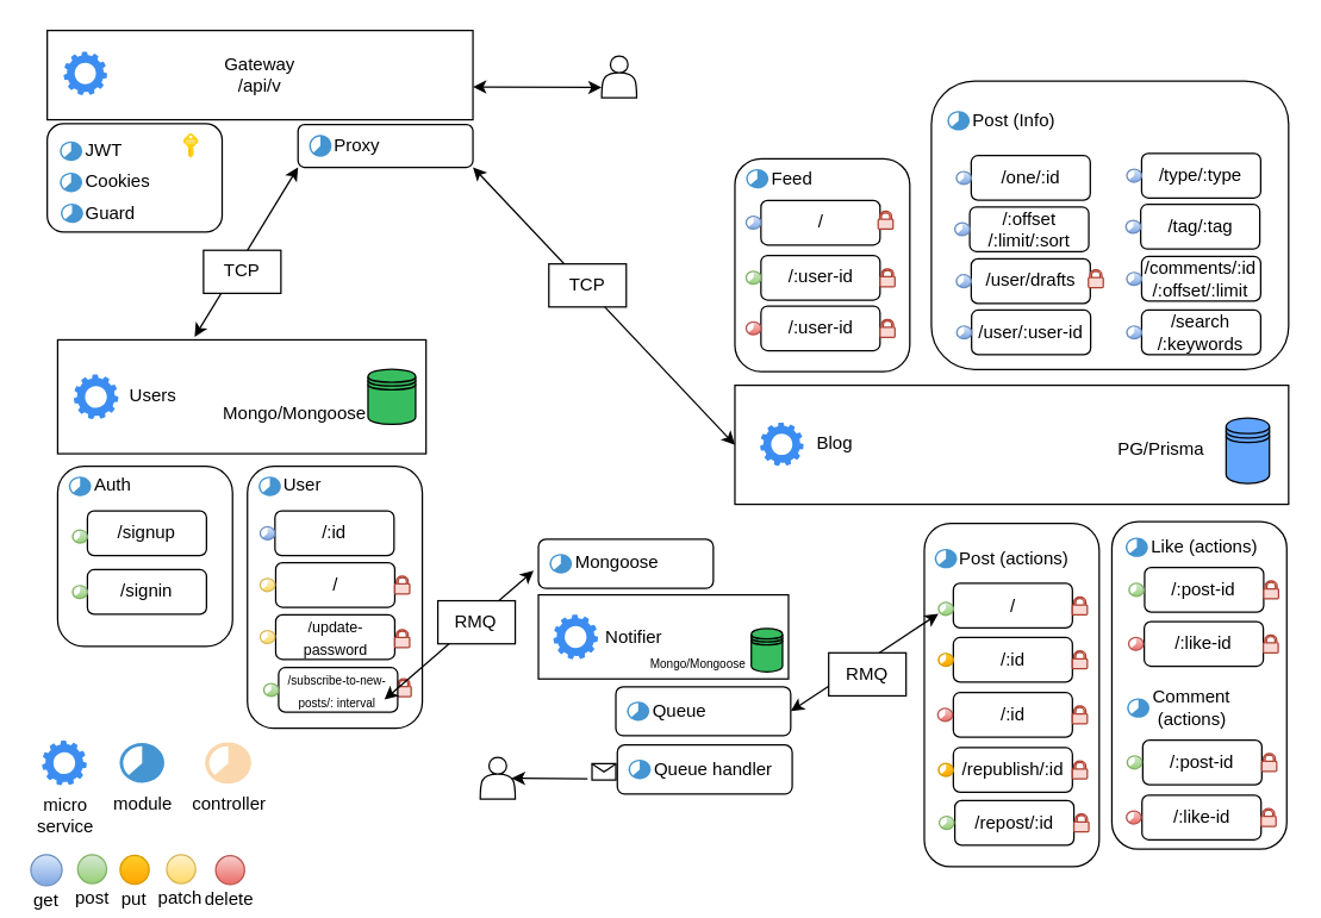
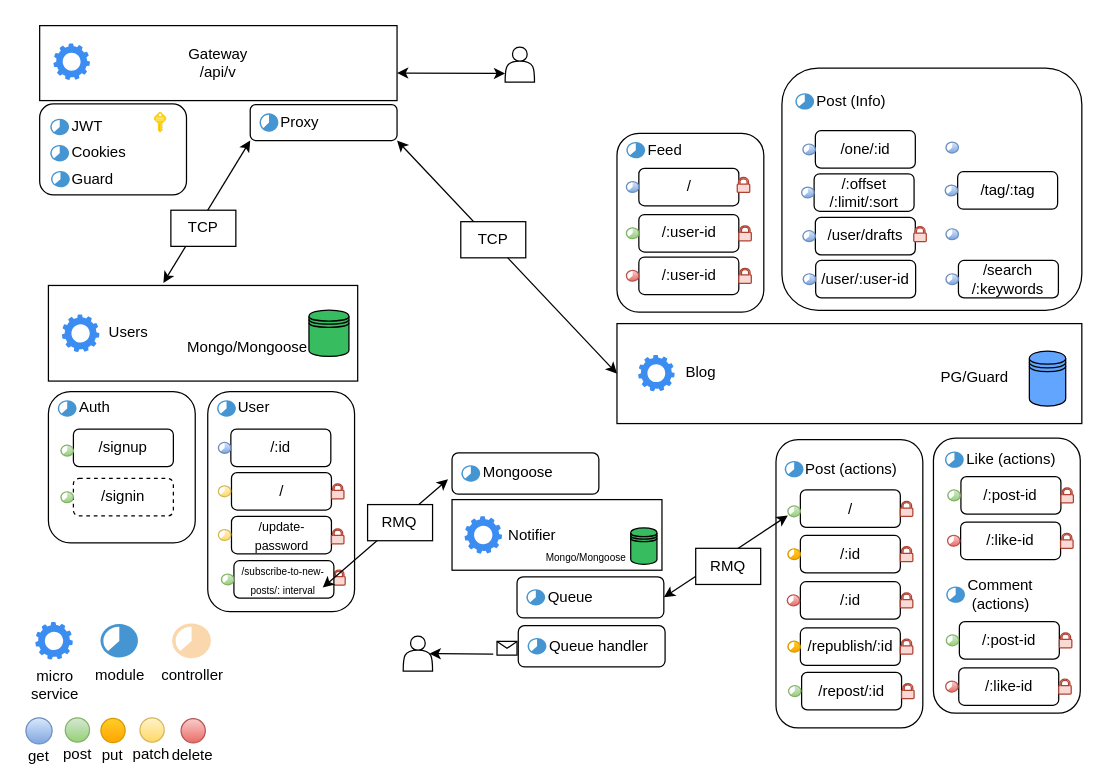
- <mxCell id="47" value="/type/:type" style="rounded=1;whiteSpace=wrap;html=1;movable=1;resizable=1;rotatable=1;deletable=1;editable=1;locked=0;connectable=1;" parent="1" vertex="1"><mxGeometry x="766.25" y="102.58" width="80" height="30" as="geometry" /></mxCell>
- <mxCell id="82" value="/comments/:id&lt;br&gt;/:offset/:limit" style="rounded=1;whiteSpace=wrap;html=1;movable=1;resizable=1;rotatable=1;deletable=1;editable=1;locked=0;connectable=1;" parent="1" vertex="1"><mxGeometry x="766.25" y="171.93" width="80" height="30" as="geometry" /></mxCell>
- <mxCell id="10" value="PG/Prisma" style="text;html=1;align=center;verticalAlign=middle;resizable=1;points=[];autosize=1;strokeColor=none;fillColor=none;movable=1;rotatable=1;deletable=1;editable=1;locked=0;connectable=1;" parent="6" vertex="1"><mxGeometry x="242" y="27.5" width="88" height="33" as="geometry" /></mxCell>
+ <mxCell id="10" value="PG/Guard" style="text;html=1;align=center;verticalAlign=middle;resizable=1;points=[];autosize=1;strokeColor=none;fillColor=none;movable=1;rotatable=1;deletable=1;editable=1;locked=0;connectable=1;" parent="6" vertex="1"><mxGeometry x="242" y="27.5" width="88" height="33" as="geometry" /></mxCell>
- <mxCell id="12" value="/signin" style="rounded=1;whiteSpace=wrap;html=1;movable=1;resizable=1;rotatable=1;deletable=1;editable=1;locked=0;connectable=1;" parent="1" vertex="1"><mxGeometry x="58" y="382.4" width="80" height="30" as="geometry" /></mxCell>
+ <mxCell id="12" value="/signin" style="rounded=1;whiteSpace=wrap;html=1;movable=1;resizable=1;rotatable=1;deletable=1;editable=1;locked=0;connectable=1;dashed=1;" parent="1" vertex="1"><mxGeometry x="58" y="382.4" width="80" height="30" as="geometry" /></mxCell>
